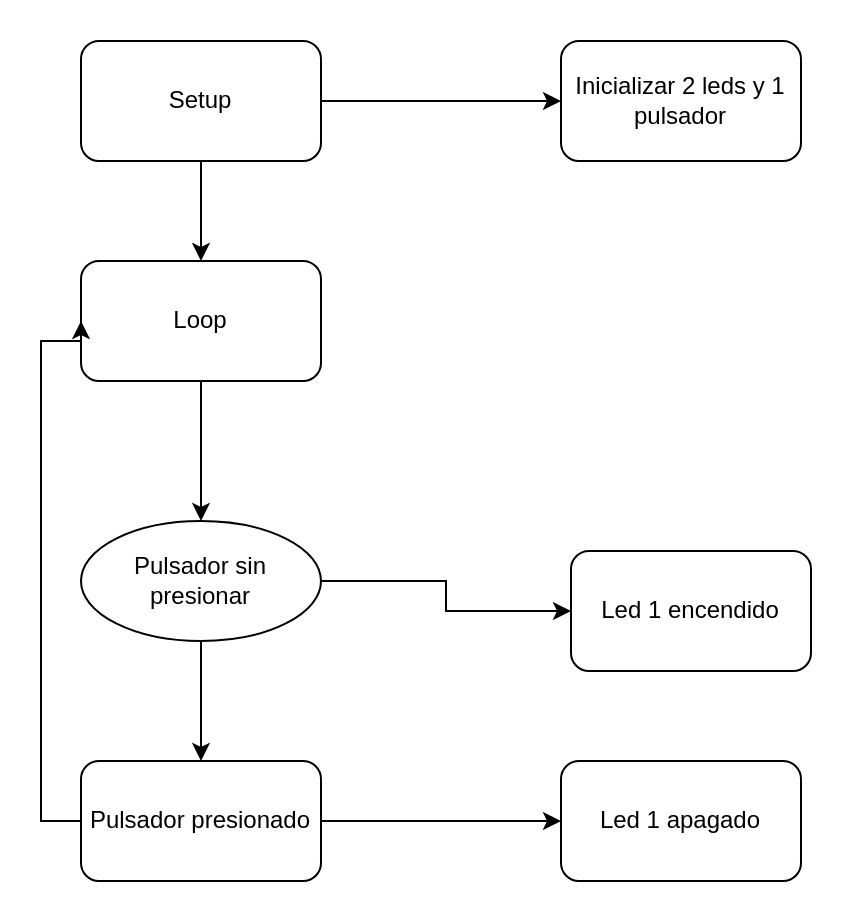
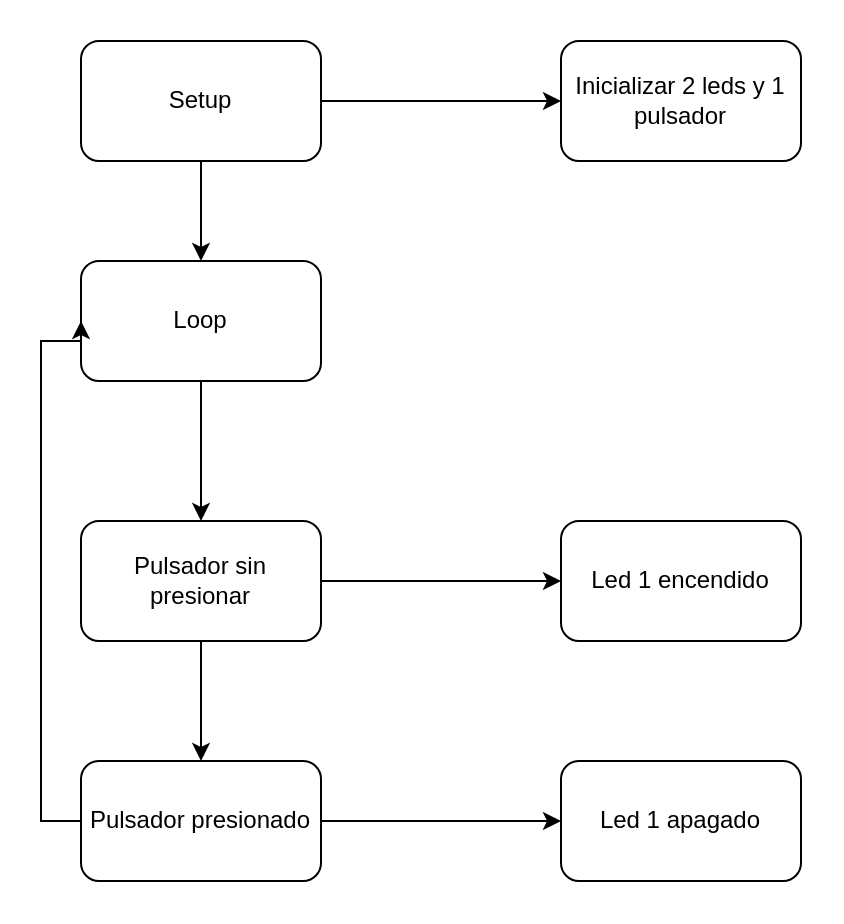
- <mxCell id="10" value="Pulsador sin presionar" style="ellipse;whiteSpace=wrap;html=1;" vertex="1" parent="1"><mxGeometry x="40" y="260" width="120" height="60" as="geometry" /></mxCell>
+ <mxCell id="10" value="Pulsador sin presionar" style="rounded=1;whiteSpace=wrap;html=1;" vertex="1" parent="1"><mxGeometry x="40" y="260" width="120" height="60" as="geometry" /></mxCell>
- <mxCell id="11" value="Led 1 encendido" style="rounded=1;whiteSpace=wrap;html=1;" vertex="1" parent="1"><mxGeometry x="285" y="275" width="120" height="60" as="geometry" /></mxCell>
+ <mxCell id="11" value="Led 1 encendido" style="rounded=1;whiteSpace=wrap;html=1;" vertex="1" parent="1"><mxGeometry x="280" y="260" width="120" height="60" as="geometry" /></mxCell>
